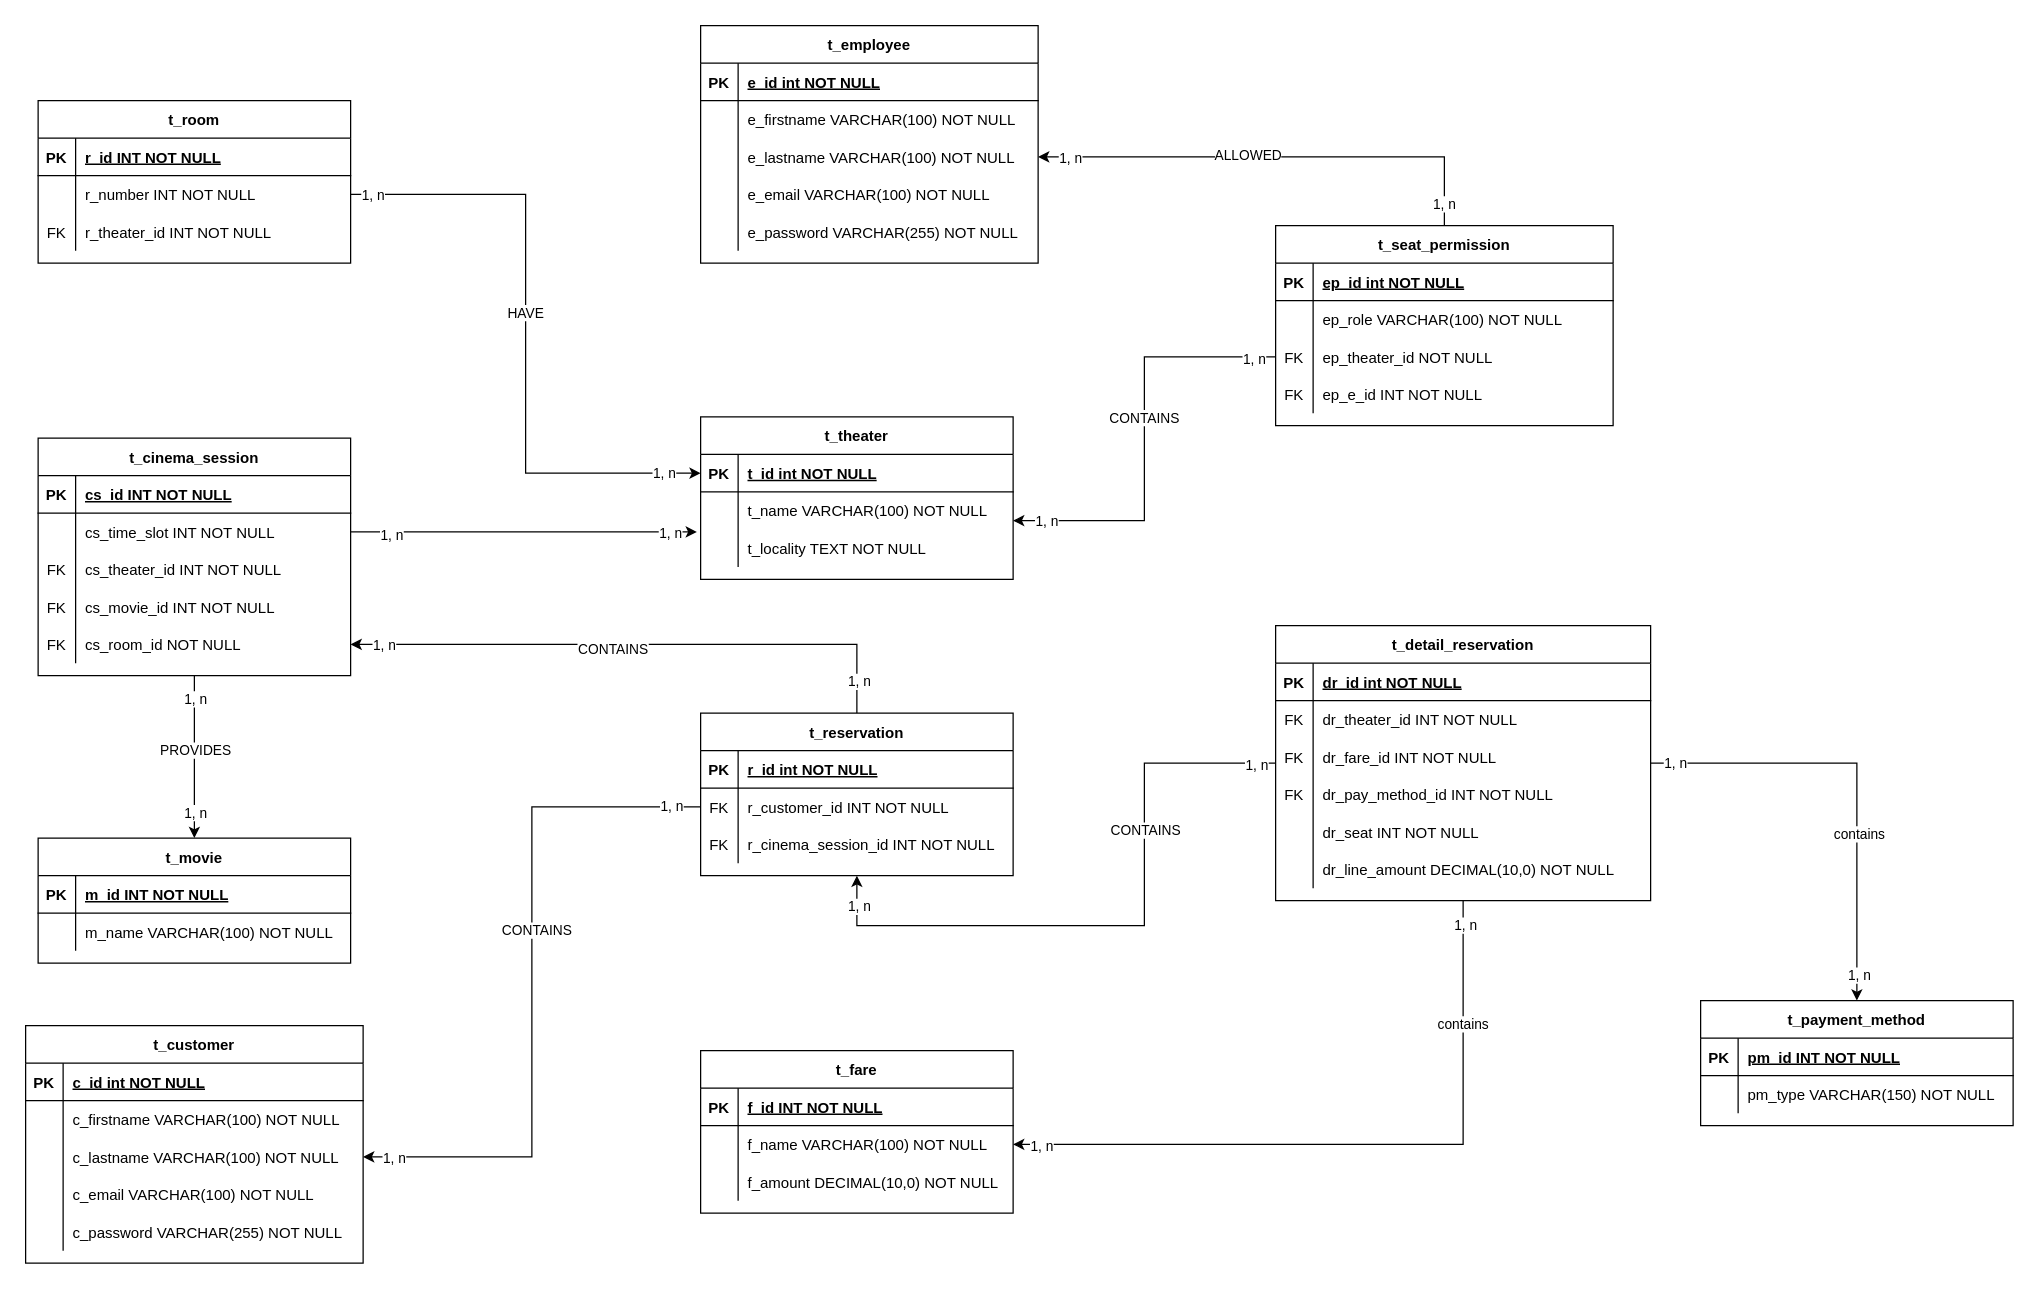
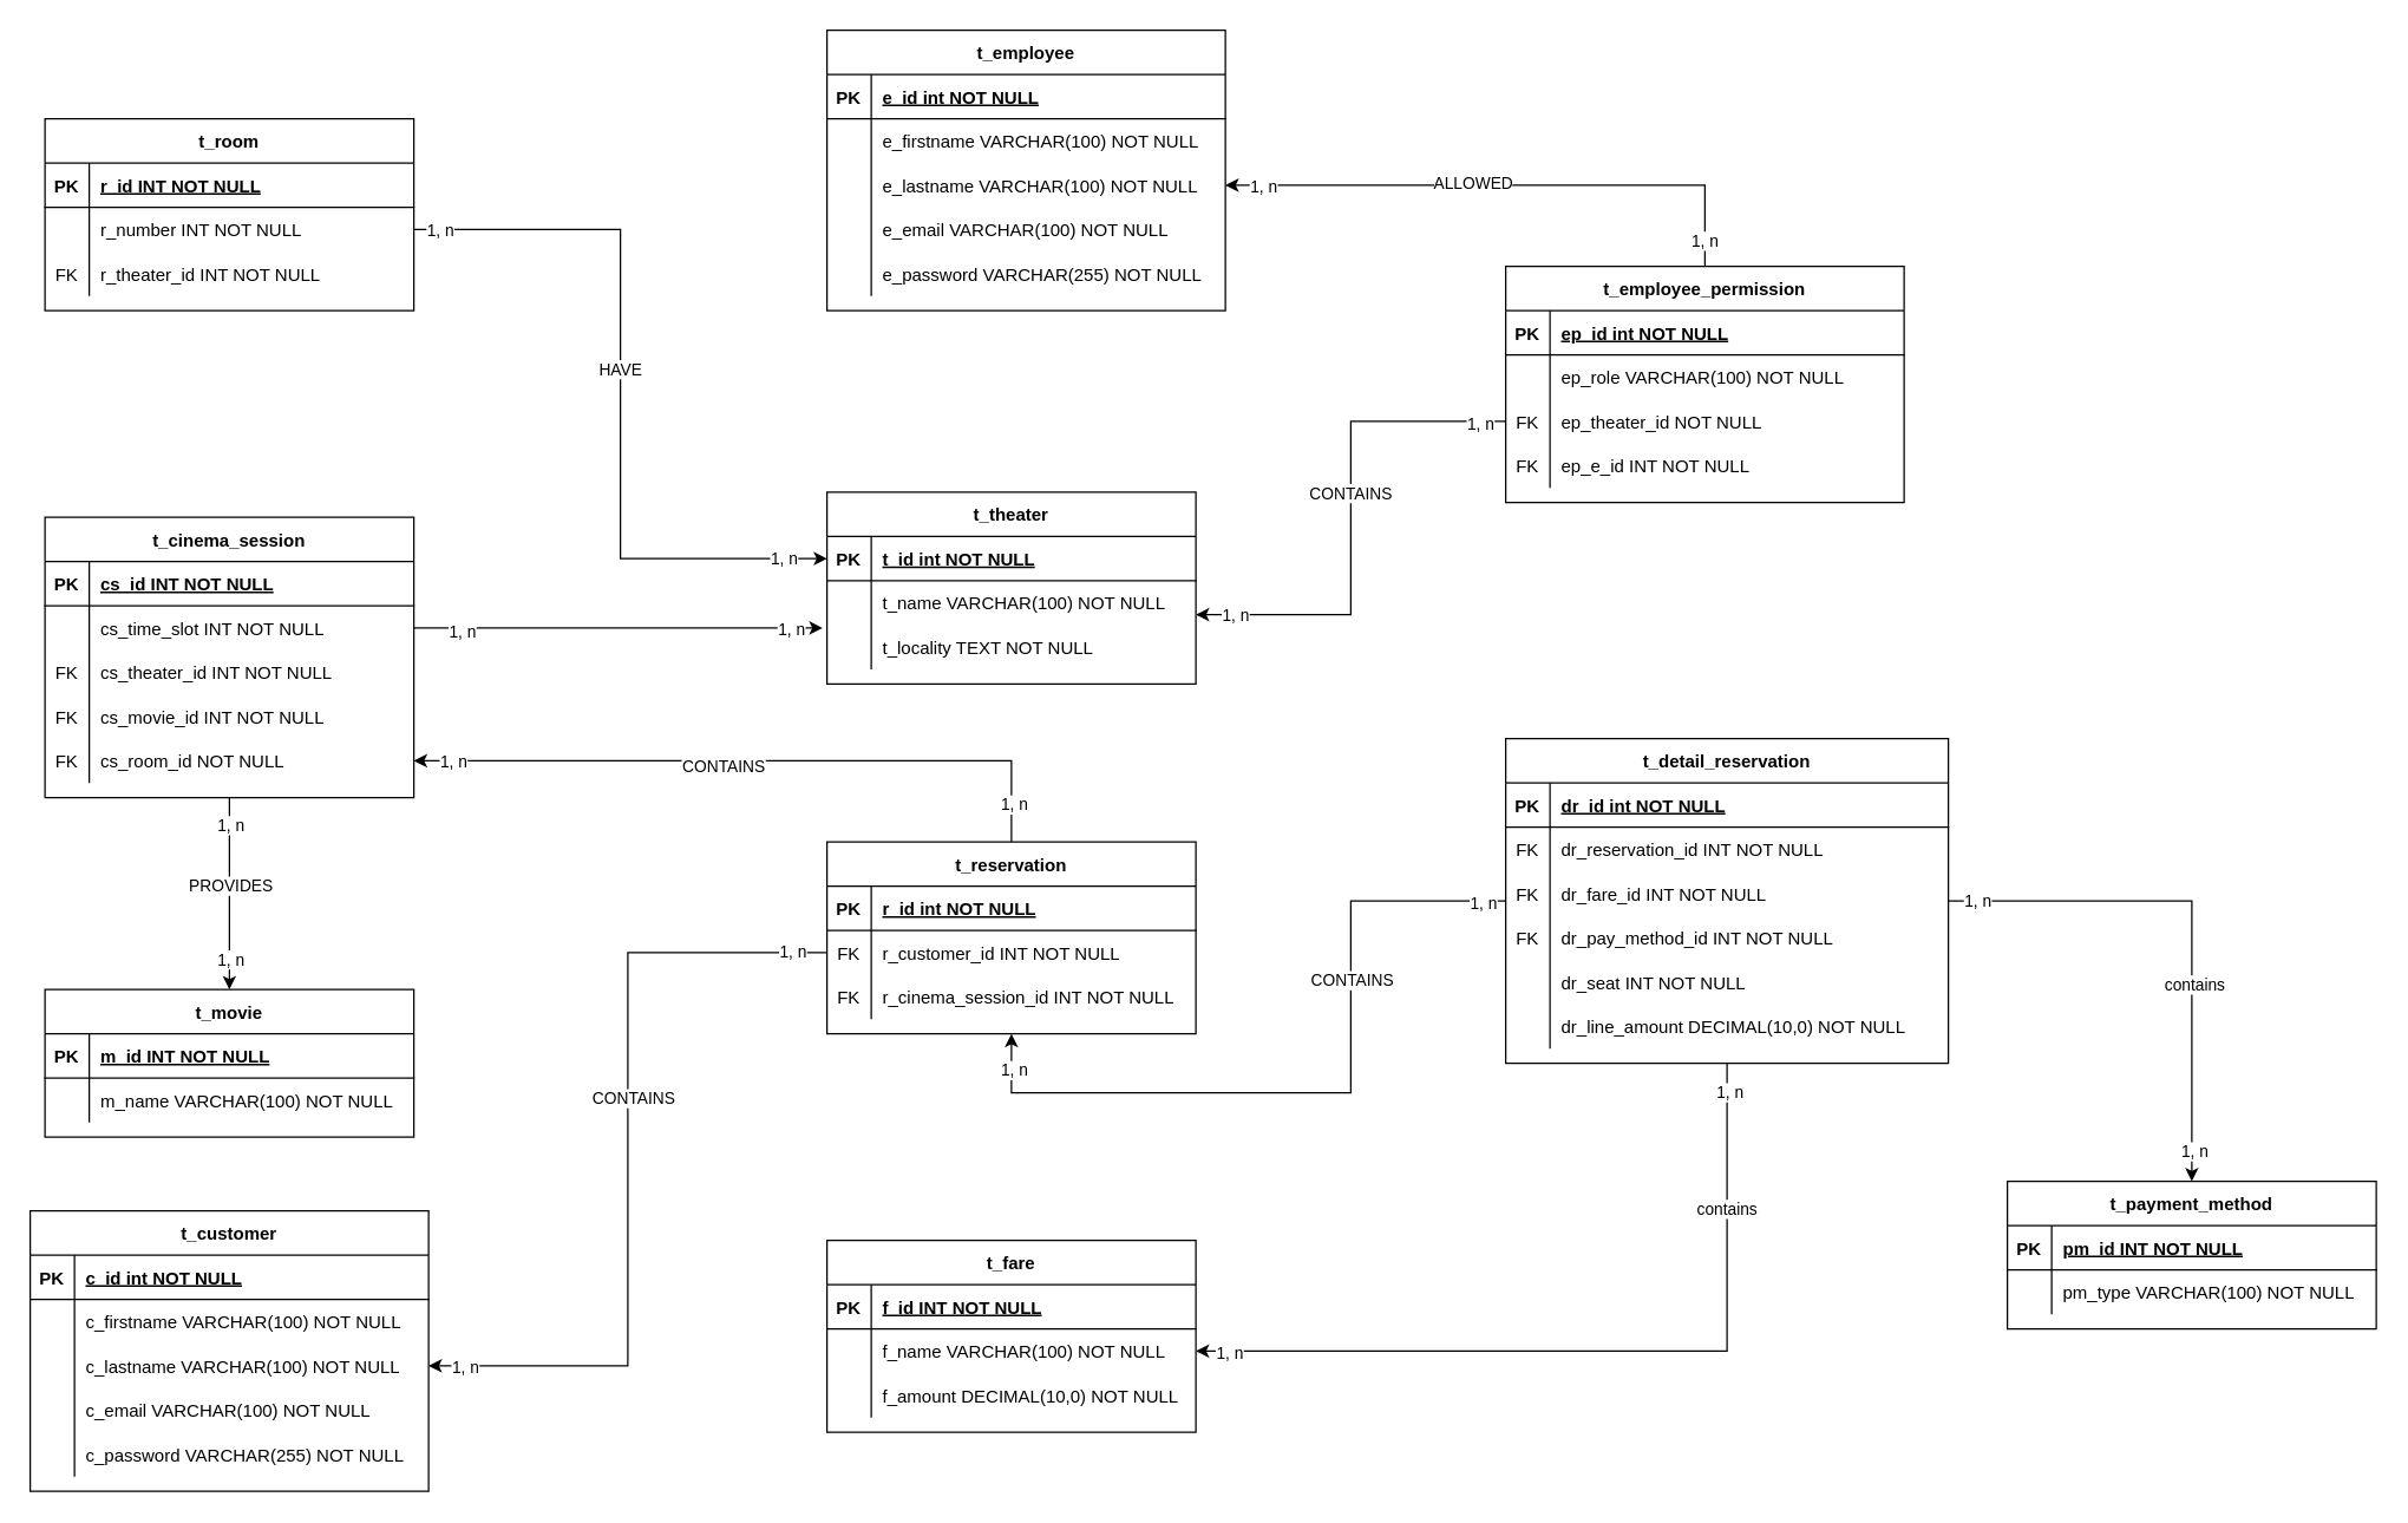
- <mxCell id="69" value="t_seat_permission" style="shape=table;startSize=30;container=1;collapsible=1;childLayout=tableLayout;fixedRows=1;rowLines=0;fontStyle=1;align=center;resizeLast=1;" vertex="1" parent="1"><mxGeometry x="1020" y="180" width="270" height="160" as="geometry" /></mxCell>
+ <mxCell id="69" value="t_employee_permission" style="shape=table;startSize=30;container=1;collapsible=1;childLayout=tableLayout;fixedRows=1;rowLines=0;fontStyle=1;align=center;resizeLast=1;" vertex="1" parent="1"><mxGeometry x="1020" y="180" width="270" height="160" as="geometry" /></mxCell>
- <mxCell id="145" value="dr_theater_id INT NOT NULL" style="shape=partialRectangle;overflow=hidden;connectable=0;fillColor=none;top=0;left=0;bottom=0;right=0;align=left;spacingLeft=6;" vertex="1" parent="143"><mxGeometry x="30" width="270" height="30" as="geometry"><mxRectangle width="270" height="30" as="alternateBounds" /></mxGeometry></mxCell>
+ <mxCell id="145" value="dr_reservation_id INT NOT NULL" style="shape=partialRectangle;overflow=hidden;connectable=0;fillColor=none;top=0;left=0;bottom=0;right=0;align=left;spacingLeft=6;" vertex="1" parent="143"><mxGeometry x="30" width="270" height="30" as="geometry"><mxRectangle width="270" height="30" as="alternateBounds" /></mxGeometry></mxCell>
- <mxCell id="174" value="pm_type VARCHAR(150) NOT NULL" style="shape=partialRectangle;overflow=hidden;connectable=0;fillColor=none;top=0;left=0;bottom=0;right=0;align=left;spacingLeft=6;" vertex="1" parent="172"><mxGeometry x="30" width="220" height="30" as="geometry"><mxRectangle width="220" height="30" as="alternateBounds" /></mxGeometry></mxCell>
+ <mxCell id="174" value="pm_type VARCHAR(100) NOT NULL" style="shape=partialRectangle;overflow=hidden;connectable=0;fillColor=none;top=0;left=0;bottom=0;right=0;align=left;spacingLeft=6;" vertex="1" parent="172"><mxGeometry x="30" width="220" height="30" as="geometry"><mxRectangle width="220" height="30" as="alternateBounds" /></mxGeometry></mxCell>
